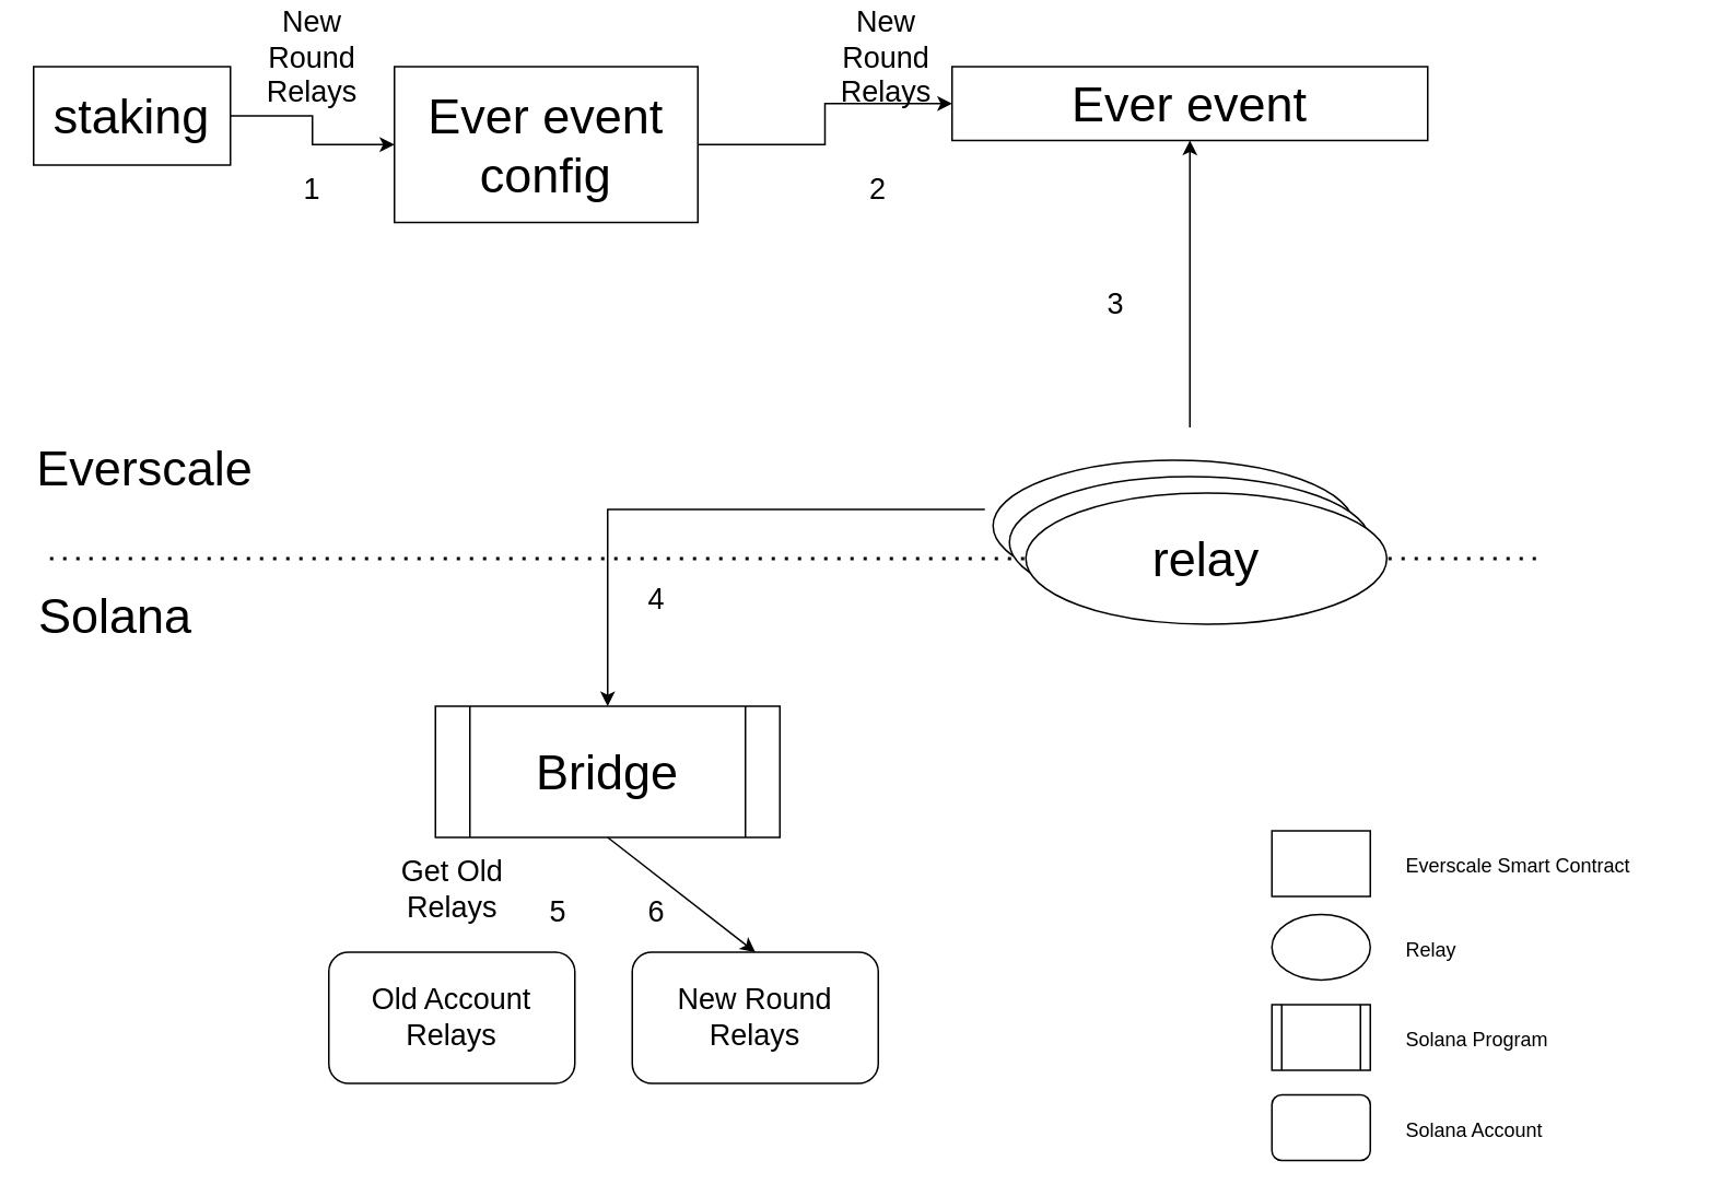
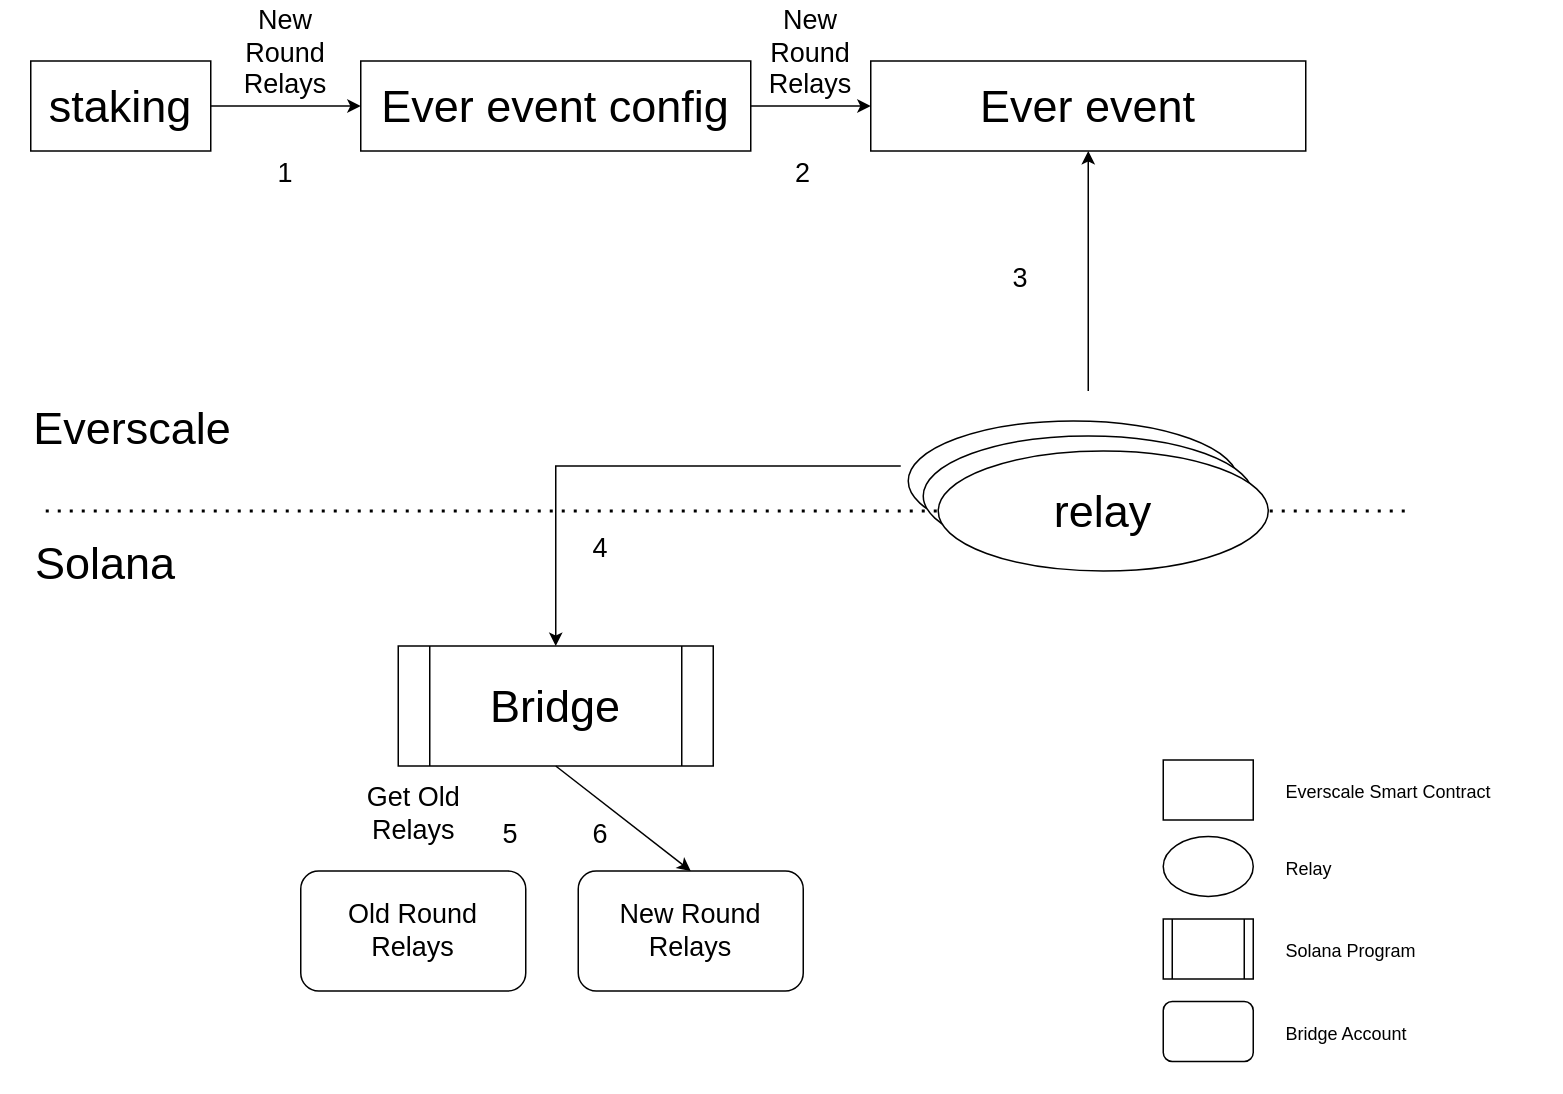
- <mxCell id="5" value="Ever event" style="rounded=0;whiteSpace=wrap;html=1;fontSize=30;" parent="1" vertex="1"><mxGeometry x="580" y="40" width="290" height="45" as="geometry" /></mxCell>
+ <mxCell id="5" value="Ever event" style="rounded=0;whiteSpace=wrap;html=1;fontSize=30;" parent="1" vertex="1"><mxGeometry x="580" y="40" width="290" height="60" as="geometry" /></mxCell>
- <mxCell id="7" value="Ever event config" style="rounded=0;whiteSpace=wrap;html=1;fontSize=30;" parent="1" vertex="1"><mxGeometry x="240" y="40" width="185" height="95" as="geometry" /></mxCell>
+ <mxCell id="7" value="Ever event config" style="rounded=0;whiteSpace=wrap;html=1;fontSize=30;" parent="1" vertex="1"><mxGeometry x="240" y="40" width="260" height="60" as="geometry" /></mxCell>
- <mxCell id="33" value="Old Account &lt;br&gt;Relays" style="rounded=1;whiteSpace=wrap;html=1;fontSize=18;strokeWidth=1;" vertex="1" parent="1"><mxGeometry x="200" y="580" width="150" height="80" as="geometry" /></mxCell>
+ <mxCell id="33" value="Old Round &lt;br&gt;Relays" style="rounded=1;whiteSpace=wrap;html=1;fontSize=18;strokeWidth=1;" vertex="1" parent="1"><mxGeometry x="200" y="580" width="150" height="80" as="geometry" /></mxCell>
- <mxCell id="26" value="&lt;font style=&quot;font-size: 12px&quot;&gt;Solana Account&lt;/font&gt;" style="text;html=1;strokeColor=none;fillColor=none;align=left;verticalAlign=middle;whiteSpace=wrap;rounded=0;fontSize=18;" parent="1" vertex="1"><mxGeometry x="855" y="672" width="165" height="30" as="geometry" /></mxCell>
+ <mxCell id="26" value="&lt;font style=&quot;font-size: 12px&quot;&gt;Bridge Account&lt;/font&gt;" style="text;html=1;strokeColor=none;fillColor=none;align=left;verticalAlign=middle;whiteSpace=wrap;rounded=0;fontSize=18;" parent="1" vertex="1"><mxGeometry x="855" y="672" width="165" height="30" as="geometry" /></mxCell>
